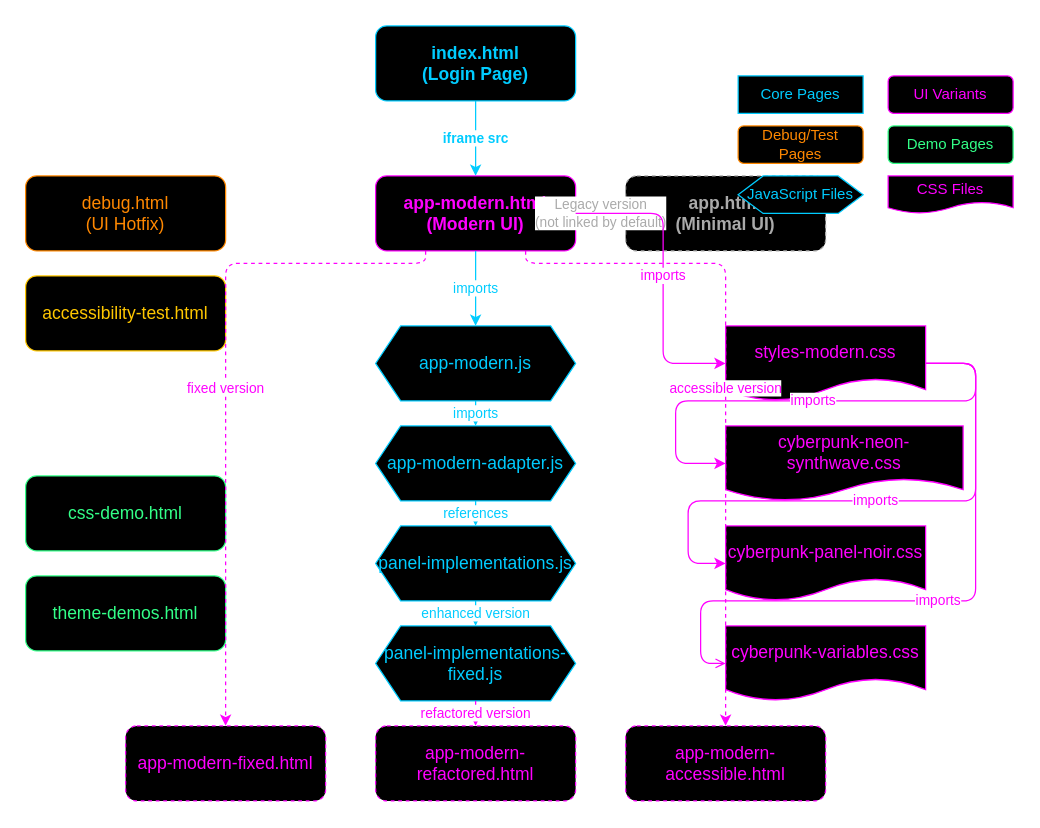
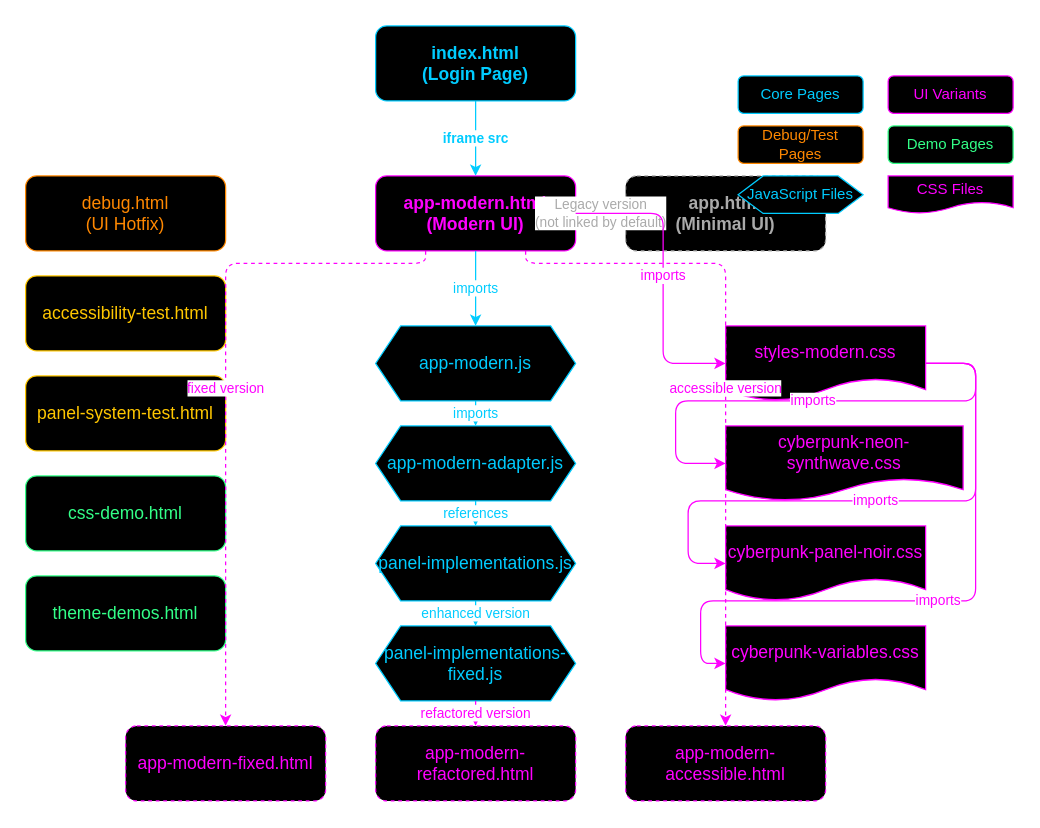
- <mxCell id="35" value="Core Pages" style="whiteSpace=wrap;html=1;fillColor=#000000;strokeColor=#00CCFF;fontColor=#00CCFF;fontSize=12;rounded=0;" vertex="1" parent="1"><mxGeometry x="590" y="60" width="100" height="30" as="geometry" /></mxCell>
+ <mxCell id="35" value="Core Pages" style="rounded=1;whiteSpace=wrap;html=1;fillColor=#000000;strokeColor=#00CCFF;fontColor=#00CCFF;fontSize=12;" vertex="1" parent="1"><mxGeometry x="590" y="60" width="100" height="30" as="geometry" /></mxCell>
+ <mxCell id="9" value="panel-system-test.html" style="rounded=1;whiteSpace=wrap;html=1;fillColor=#000000;strokeColor=#FFC700;fontColor=#FFC700;fontSize=14;" vertex="1" parent="1"><mxGeometry x="20" y="300" width="160" height="60" as="geometry" /></mxCell>
- <mxCell id="27" value="imports" style="edgeStyle=orthogonalEdgeStyle;rounded=1;orthogonalLoop=1;jettySize=auto;html=1;exitX=1;exitY=0.5;exitDx=0;exitDy=0;entryX=0;entryY=0.5;entryDx=0;entryDy=0;strokeColor=#FF00FF;fontColor=#FF00FF;endArrow=open;" edge="1" parent="1" source="16" target="19"><mxGeometry relative="1" as="geometry"><Array as="points"><mxPoint x="780" y="290" /><mxPoint x="780" y="480" /><mxPoint x="560" y="480" /><mxPoint x="560" y="530" /></Array></mxGeometry></mxCell>
+ <mxCell id="27" value="imports" style="edgeStyle=orthogonalEdgeStyle;rounded=1;orthogonalLoop=1;jettySize=auto;html=1;exitX=1;exitY=0.5;exitDx=0;exitDy=0;entryX=0;entryY=0.5;entryDx=0;entryDy=0;strokeColor=#FF00FF;fontColor=#FF00FF;" edge="1" parent="1" source="16" target="19"><mxGeometry relative="1" as="geometry"><Array as="points"><mxPoint x="780" y="290" /><mxPoint x="780" y="480" /><mxPoint x="560" y="480" /><mxPoint x="560" y="530" /></Array></mxGeometry></mxCell>
